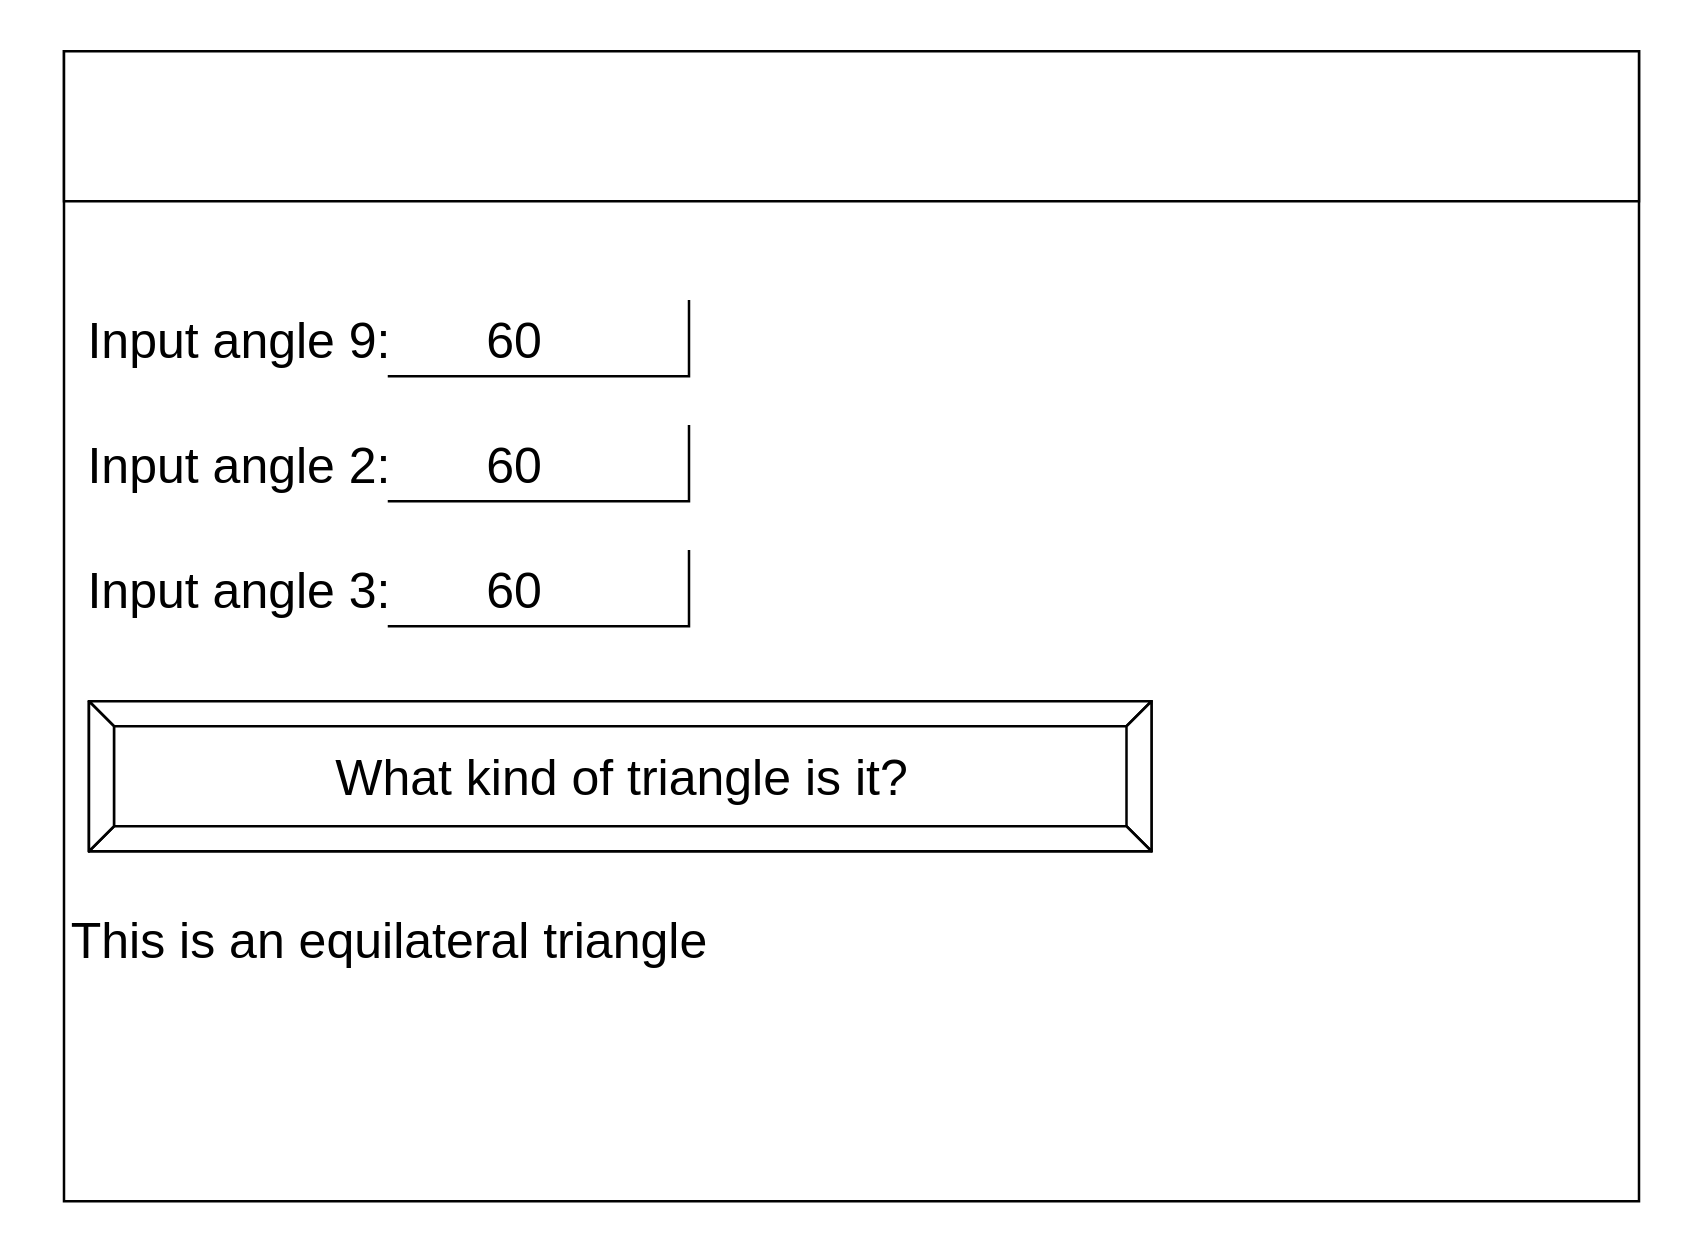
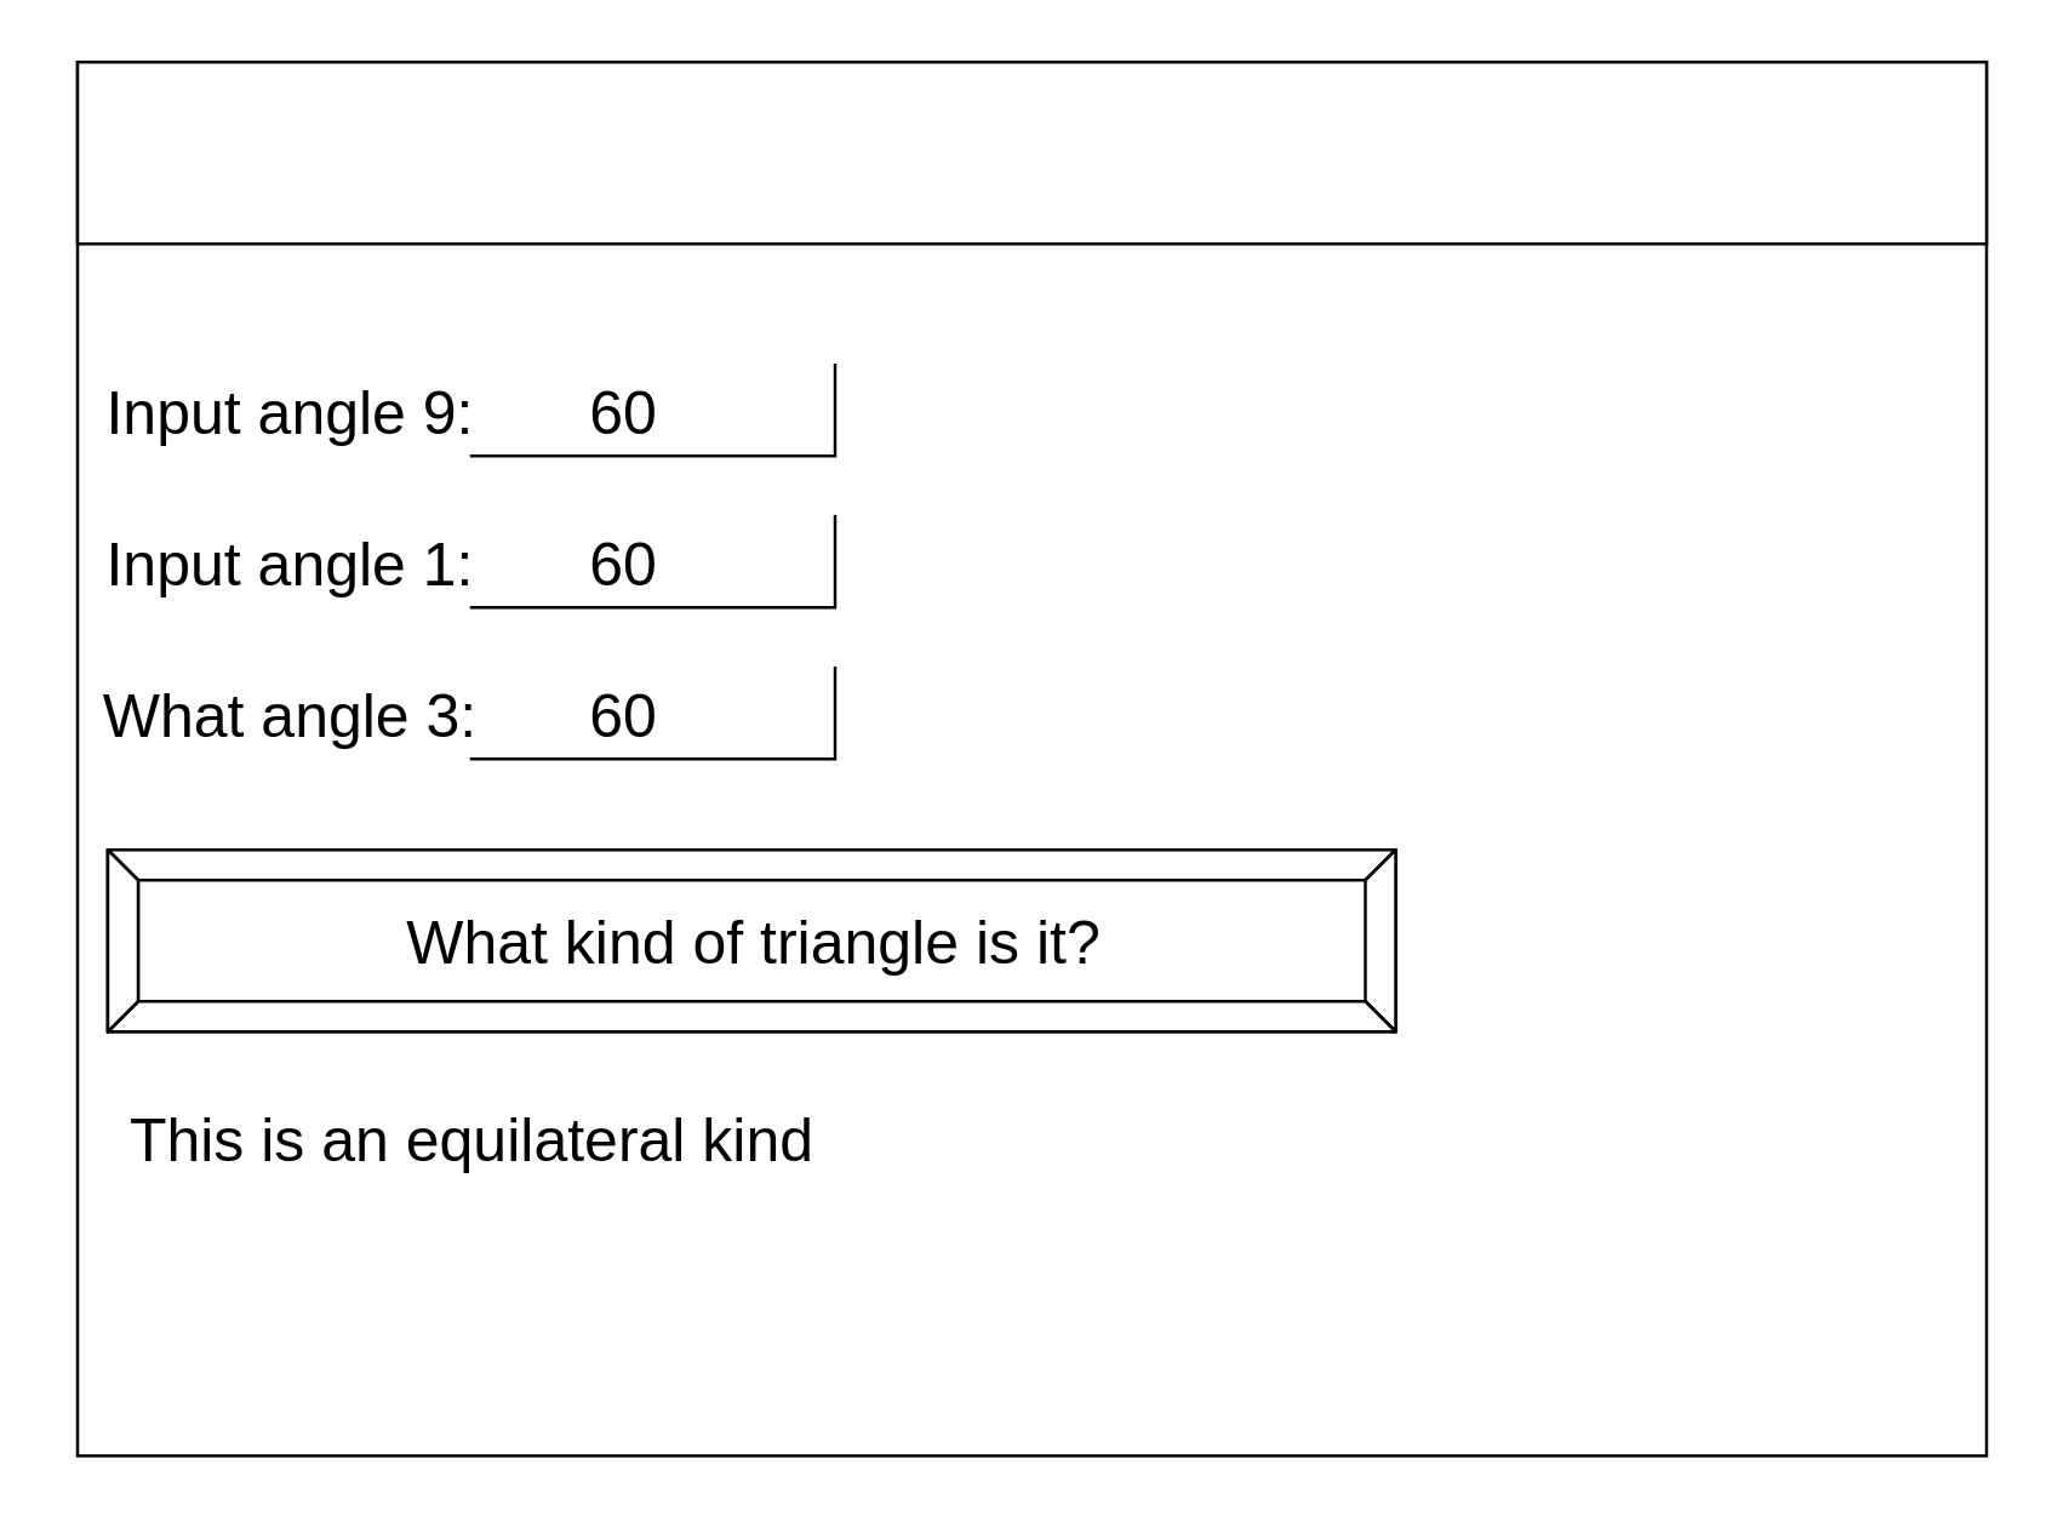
- <mxCell id="6" value="&lt;font style=&quot;font-size: 20px&quot;&gt;Input angle 2:&lt;/font&gt;" style="text;html=1;align=center;verticalAlign=bottom;resizable=0;points=[];autosize=1;strokeColor=none;fillColor=none;fontSize=20;" vertex="1" parent="1"><mxGeometry x="25" y="170" width="140" height="30" as="geometry" /></mxCell>
+ <mxCell id="6" value="&lt;font style=&quot;font-size: 20px&quot;&gt;Input angle 1:&lt;/font&gt;" style="text;html=1;align=center;verticalAlign=bottom;resizable=0;points=[];autosize=1;strokeColor=none;fillColor=none;fontSize=20;" vertex="1" parent="1"><mxGeometry x="25" y="170" width="140" height="30" as="geometry" /></mxCell>
- <mxCell id="7" value="&lt;font style=&quot;font-size: 20px&quot;&gt;Input angle 3:&lt;/font&gt;" style="text;html=1;align=center;verticalAlign=bottom;resizable=0;points=[];autosize=1;strokeColor=none;fillColor=none;fontSize=20;" vertex="1" parent="1"><mxGeometry x="25" y="220" width="140" height="30" as="geometry" /></mxCell>
+ <mxCell id="7" value="&lt;font style=&quot;font-size: 20px&quot;&gt;What angle 3:&lt;/font&gt;" style="text;html=1;align=center;verticalAlign=bottom;resizable=0;points=[];autosize=1;strokeColor=none;fillColor=none;fontSize=20;" vertex="1" parent="1"><mxGeometry x="25" y="220" width="140" height="30" as="geometry" /></mxCell>
- <mxCell id="14" value="This is an equilateral triangle" style="text;html=1;align=center;verticalAlign=middle;resizable=0;points=[];autosize=1;strokeColor=none;fillColor=none;fontSize=20;" vertex="1" parent="1"><mxGeometry x="20" y="360" width="270" height="30" as="geometry" /></mxCell>
+ <mxCell id="14" value="This is an equilateral kind" style="text;html=1;align=center;verticalAlign=middle;resizable=0;points=[];autosize=1;strokeColor=none;fillColor=none;fontSize=20;" vertex="1" parent="1"><mxGeometry x="20" y="360" width="270" height="30" as="geometry" /></mxCell>
